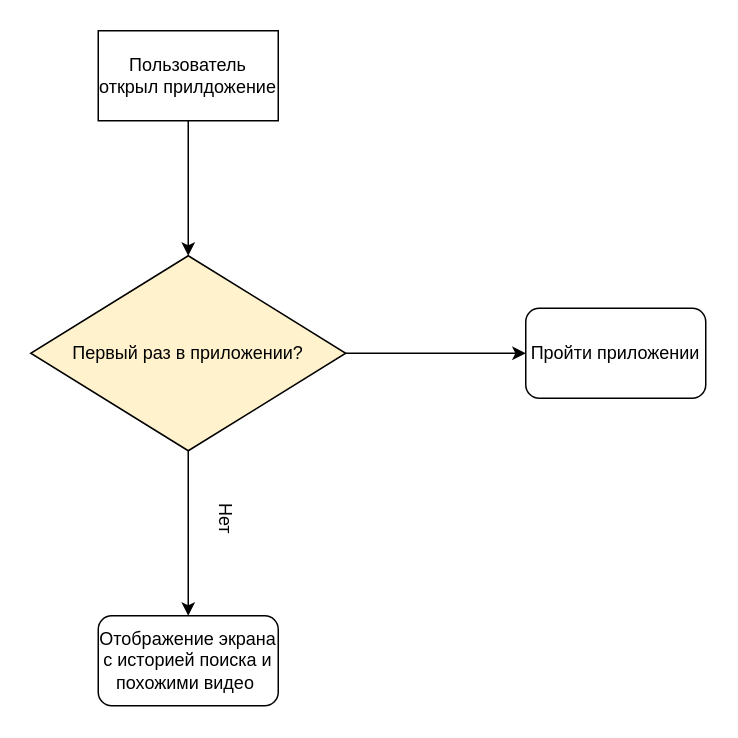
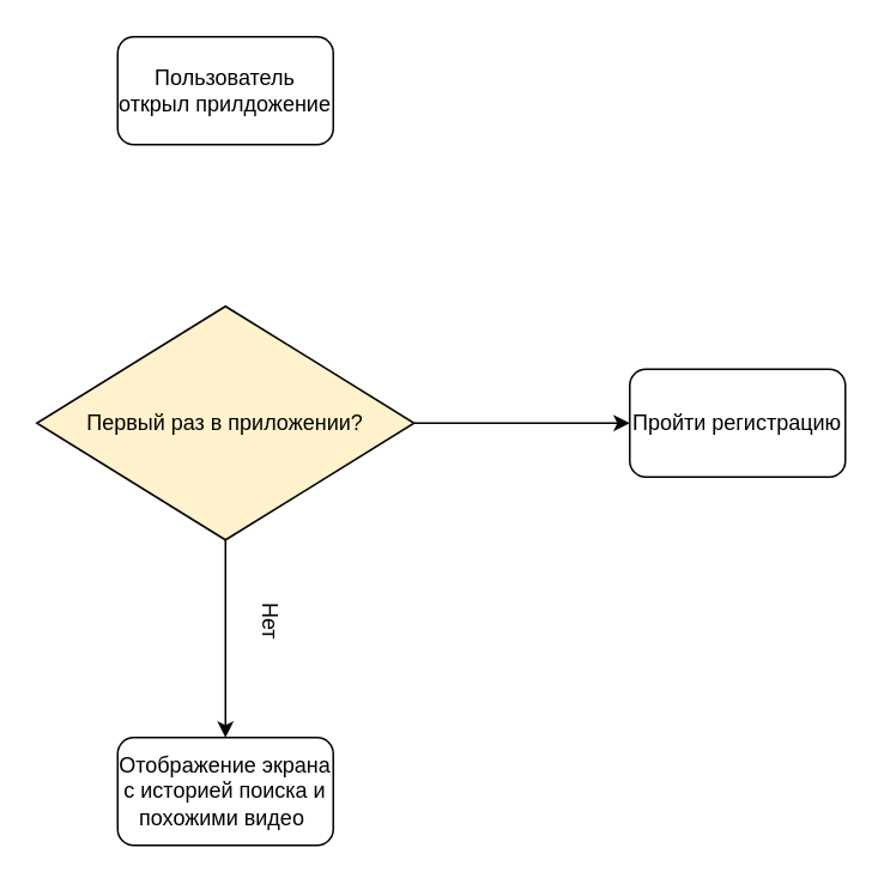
- <mxCell id="2" value="Пользователь открыл прилдожение" style="whiteSpace=wrap;html=1;rounded=0;" vertex="1" parent="1"><mxGeometry x="65" y="20" width="120" height="60" as="geometry" /></mxCell>
+ <mxCell id="2" value="Пользователь открыл прилдожение" style="rounded=1;whiteSpace=wrap;html=1;" vertex="1" parent="1"><mxGeometry x="65" y="20" width="120" height="60" as="geometry" /></mxCell>
- <mxCell id="6" value="" style="endArrow=classic;html=1;rounded=0;exitX=0.5;exitY=1;exitDx=0;exitDy=0;entryX=0.5;entryY=0;entryDx=0;entryDy=0;" edge="1" parent="1" source="2" target="5"><mxGeometry width="50" height="50" relative="1" as="geometry"><mxPoint x="320" y="360" as="sourcePoint" /><mxPoint x="370" y="310" as="targetPoint" /></mxGeometry></mxCell>
- <mxCell id="7" value="Пройти приложении" style="rounded=1;whiteSpace=wrap;html=1;" vertex="1" parent="1"><mxGeometry x="350" y="205" width="120" height="60" as="geometry" /></mxCell>
+ <mxCell id="7" value="Пройти регистрацию" style="rounded=1;whiteSpace=wrap;html=1;" vertex="1" parent="1"><mxGeometry x="350" y="205" width="120" height="60" as="geometry" /></mxCell>
